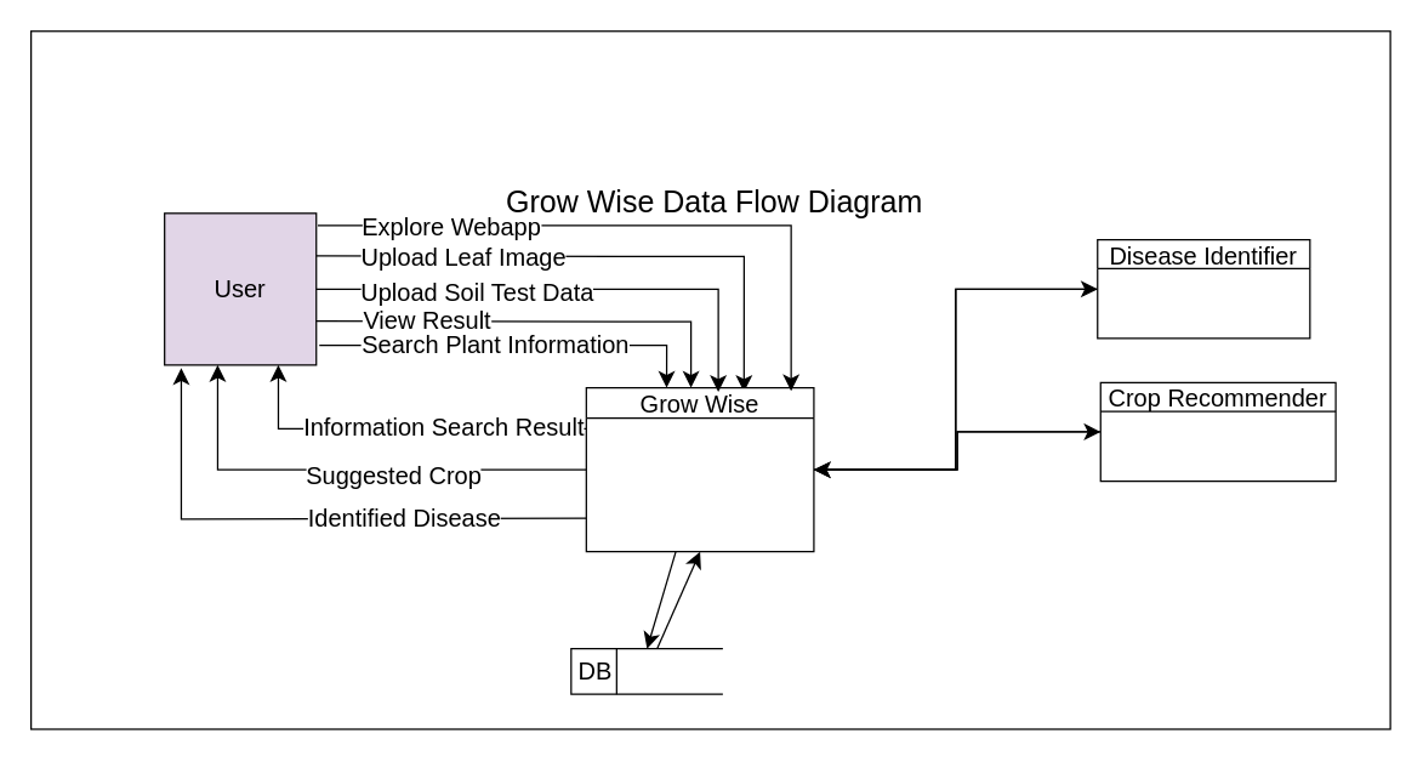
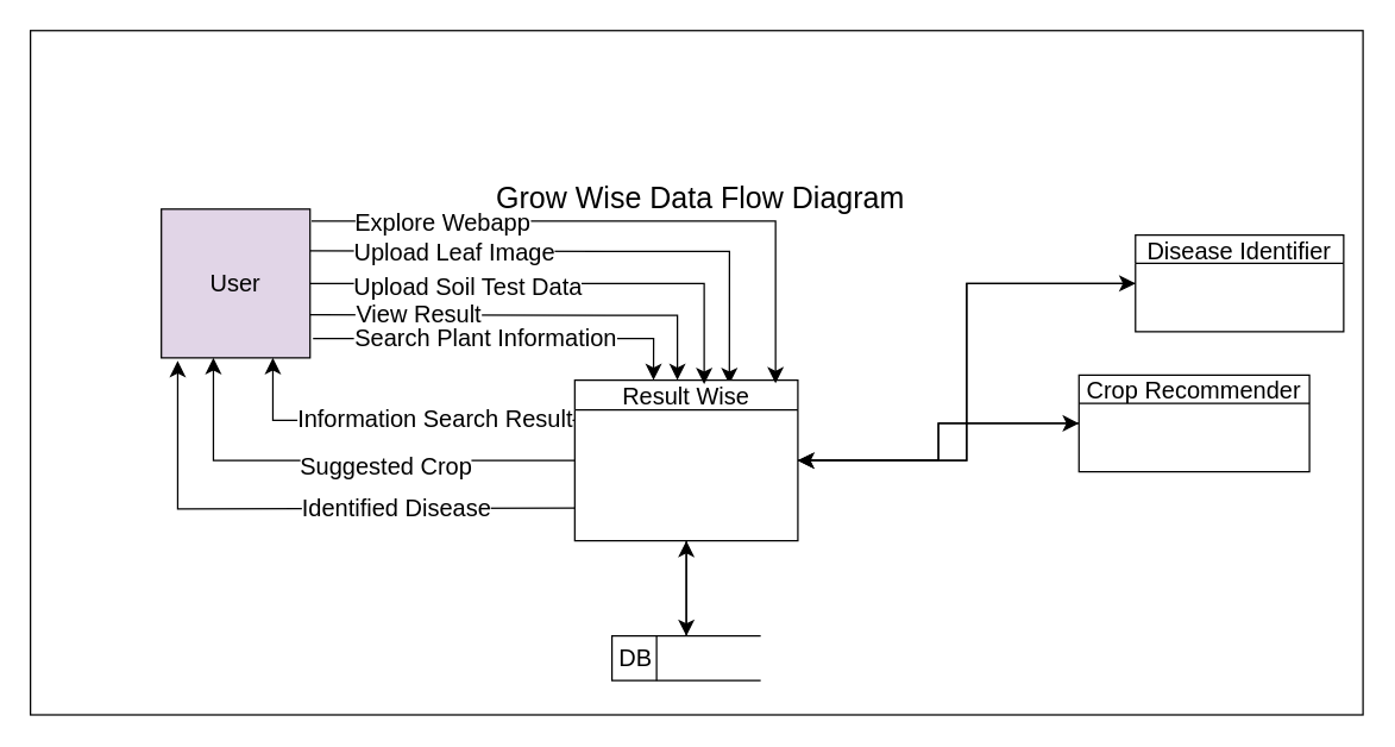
- <mxCell id="21" value="Disease Identifier" style="swimlane;fontStyle=0;childLayout=stackLayout;horizontal=1;startSize=19;fillColor=#ffffff;horizontalStack=0;resizeParent=1;resizeParentMax=0;resizeLast=0;collapsible=0;marginBottom=0;swimlaneFillColor=#ffffff;fontSize=16;" vertex="1" parent="1"><mxGeometry x="723" y="157.5" width="140" height="65" as="geometry" /></mxCell>
+ <mxCell id="21" value="Disease Identifier" style="swimlane;fontStyle=0;childLayout=stackLayout;horizontal=1;startSize=19;fillColor=#ffffff;horizontalStack=0;resizeParent=1;resizeParentMax=0;resizeLast=0;collapsible=0;marginBottom=0;swimlaneFillColor=#ffffff;fontSize=16;" vertex="1" parent="1"><mxGeometry x="763" y="157.5" width="140" height="65" as="geometry" /></mxCell>
- <mxCell id="11" value="Grow Wise" style="swimlane;fontStyle=0;childLayout=stackLayout;horizontal=1;startSize=20;fillColor=#ffffff;horizontalStack=0;resizeParent=1;resizeParentMax=0;resizeLast=0;collapsible=0;marginBottom=0;swimlaneFillColor=#ffffff;fontSize=16;" vertex="1" parent="1"><mxGeometry x="386" y="255" width="150" height="108" as="geometry" /></mxCell>
+ <mxCell id="11" value="Result Wise" style="swimlane;fontStyle=0;childLayout=stackLayout;horizontal=1;startSize=20;fillColor=#ffffff;horizontalStack=0;resizeParent=1;resizeParentMax=0;resizeLast=0;collapsible=0;marginBottom=0;swimlaneFillColor=#ffffff;fontSize=16;" vertex="1" parent="1"><mxGeometry x="386" y="255" width="150" height="108" as="geometry" /></mxCell>
- <mxCell id="25" value="DB" style="html=1;dashed=0;whiteSpace=wrap;shape=mxgraph.dfd.dataStoreID;align=left;spacingLeft=3;points=[[0,0],[0.5,0],[1,0],[0,0.5],[1,0.5],[0,1],[0.5,1],[1,1]];fontSize=16;" vertex="1" parent="1"><mxGeometry x="376" y="427" width="100" height="30" as="geometry" /></mxCell>
+ <mxCell id="25" value="DB" style="html=1;dashed=0;whiteSpace=wrap;shape=mxgraph.dfd.dataStoreID;align=left;spacingLeft=3;points=[[0,0],[0.5,0],[1,0],[0,0.5],[1,0.5],[0,1],[0.5,1],[1,1]];fontSize=16;" vertex="1" parent="1"><mxGeometry x="411" y="427" width="100" height="30" as="geometry" /></mxCell>
